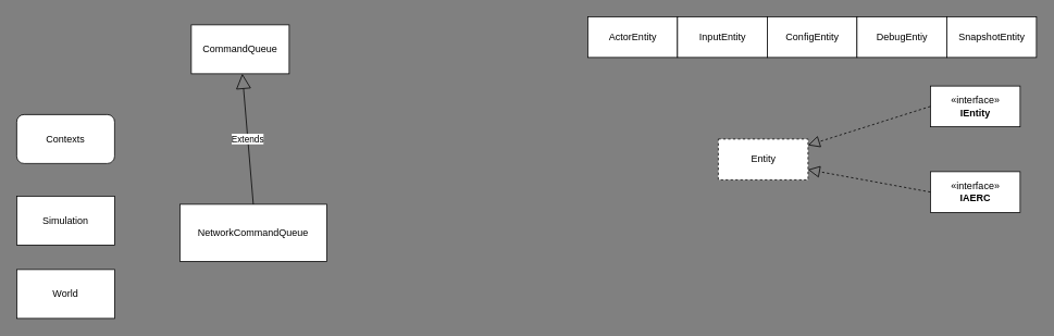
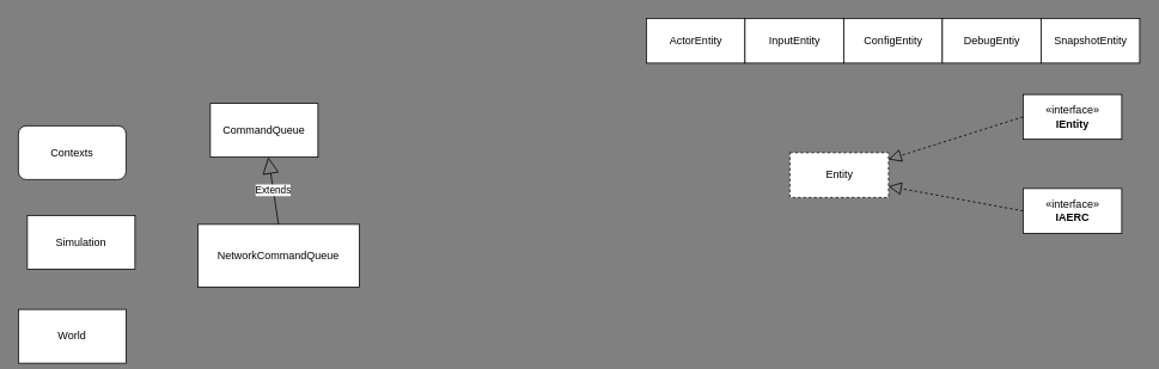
- <mxCell id="2" value="CommandQueue" style="rounded=0;whiteSpace=wrap;html=1;" parent="1" vertex="1"><mxGeometry x="234" y="30" width="120" height="60" as="geometry" /></mxCell>
+ <mxCell id="2" value="CommandQueue" style="rounded=0;whiteSpace=wrap;html=1;" parent="1" vertex="1"><mxGeometry x="234" y="115" width="120" height="60" as="geometry" /></mxCell>
- <mxCell id="4" value="Simulation" style="rounded=0;whiteSpace=wrap;html=1;" parent="1" vertex="1"><mxGeometry x="20" y="240" width="120" height="60" as="geometry" /></mxCell>
+ <mxCell id="4" value="Simulation" style="rounded=0;whiteSpace=wrap;html=1;" parent="1" vertex="1"><mxGeometry x="30" y="240" width="120" height="60" as="geometry" /></mxCell>
- <mxCell id="5" value="World" style="rounded=0;whiteSpace=wrap;html=1;" parent="1" vertex="1"><mxGeometry x="20" y="330" width="120" height="60" as="geometry" /></mxCell>
+ <mxCell id="5" value="World" style="rounded=0;whiteSpace=wrap;html=1;" parent="1" vertex="1"><mxGeometry x="20" y="345" width="120" height="60" as="geometry" /></mxCell>
